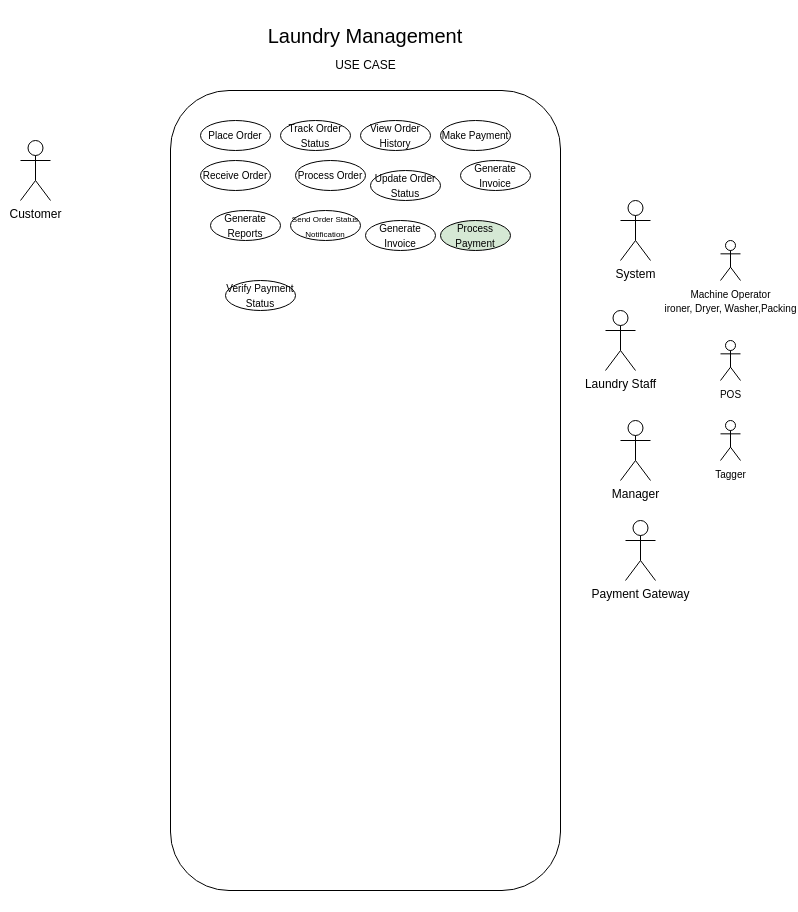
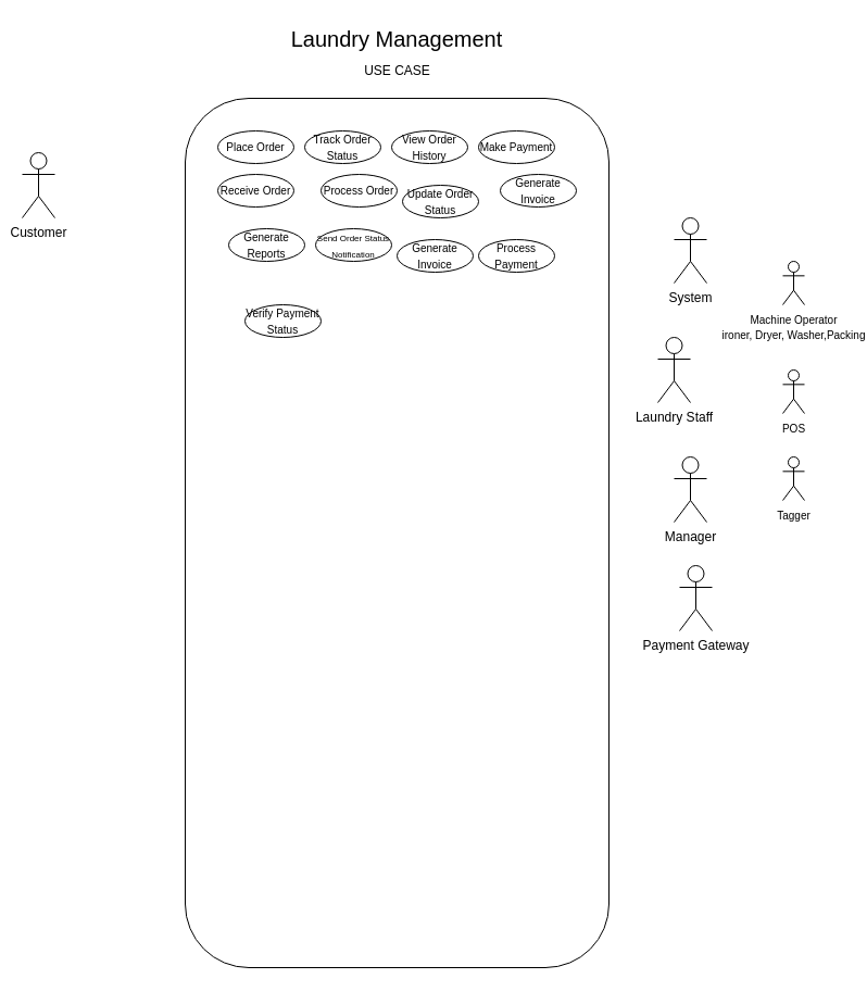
- <mxCell id="22" value="&lt;font style=&quot;font-size: 10px;&quot;&gt;Process Payment&lt;/font&gt;" style="ellipse;whiteSpace=wrap;html=1;rounded=1;labelBackgroundColor=none;fillColor=#d5e8d4;" vertex="1" parent="1"><mxGeometry x="440" y="220" width="70" height="30" as="geometry" /></mxCell>
+ <mxCell id="22" value="&lt;font style=&quot;font-size: 10px;&quot;&gt;Process Payment&lt;/font&gt;" style="ellipse;whiteSpace=wrap;html=1;rounded=1;labelBackgroundColor=none;" vertex="1" parent="1"><mxGeometry x="440" y="220" width="70" height="30" as="geometry" /></mxCell>
